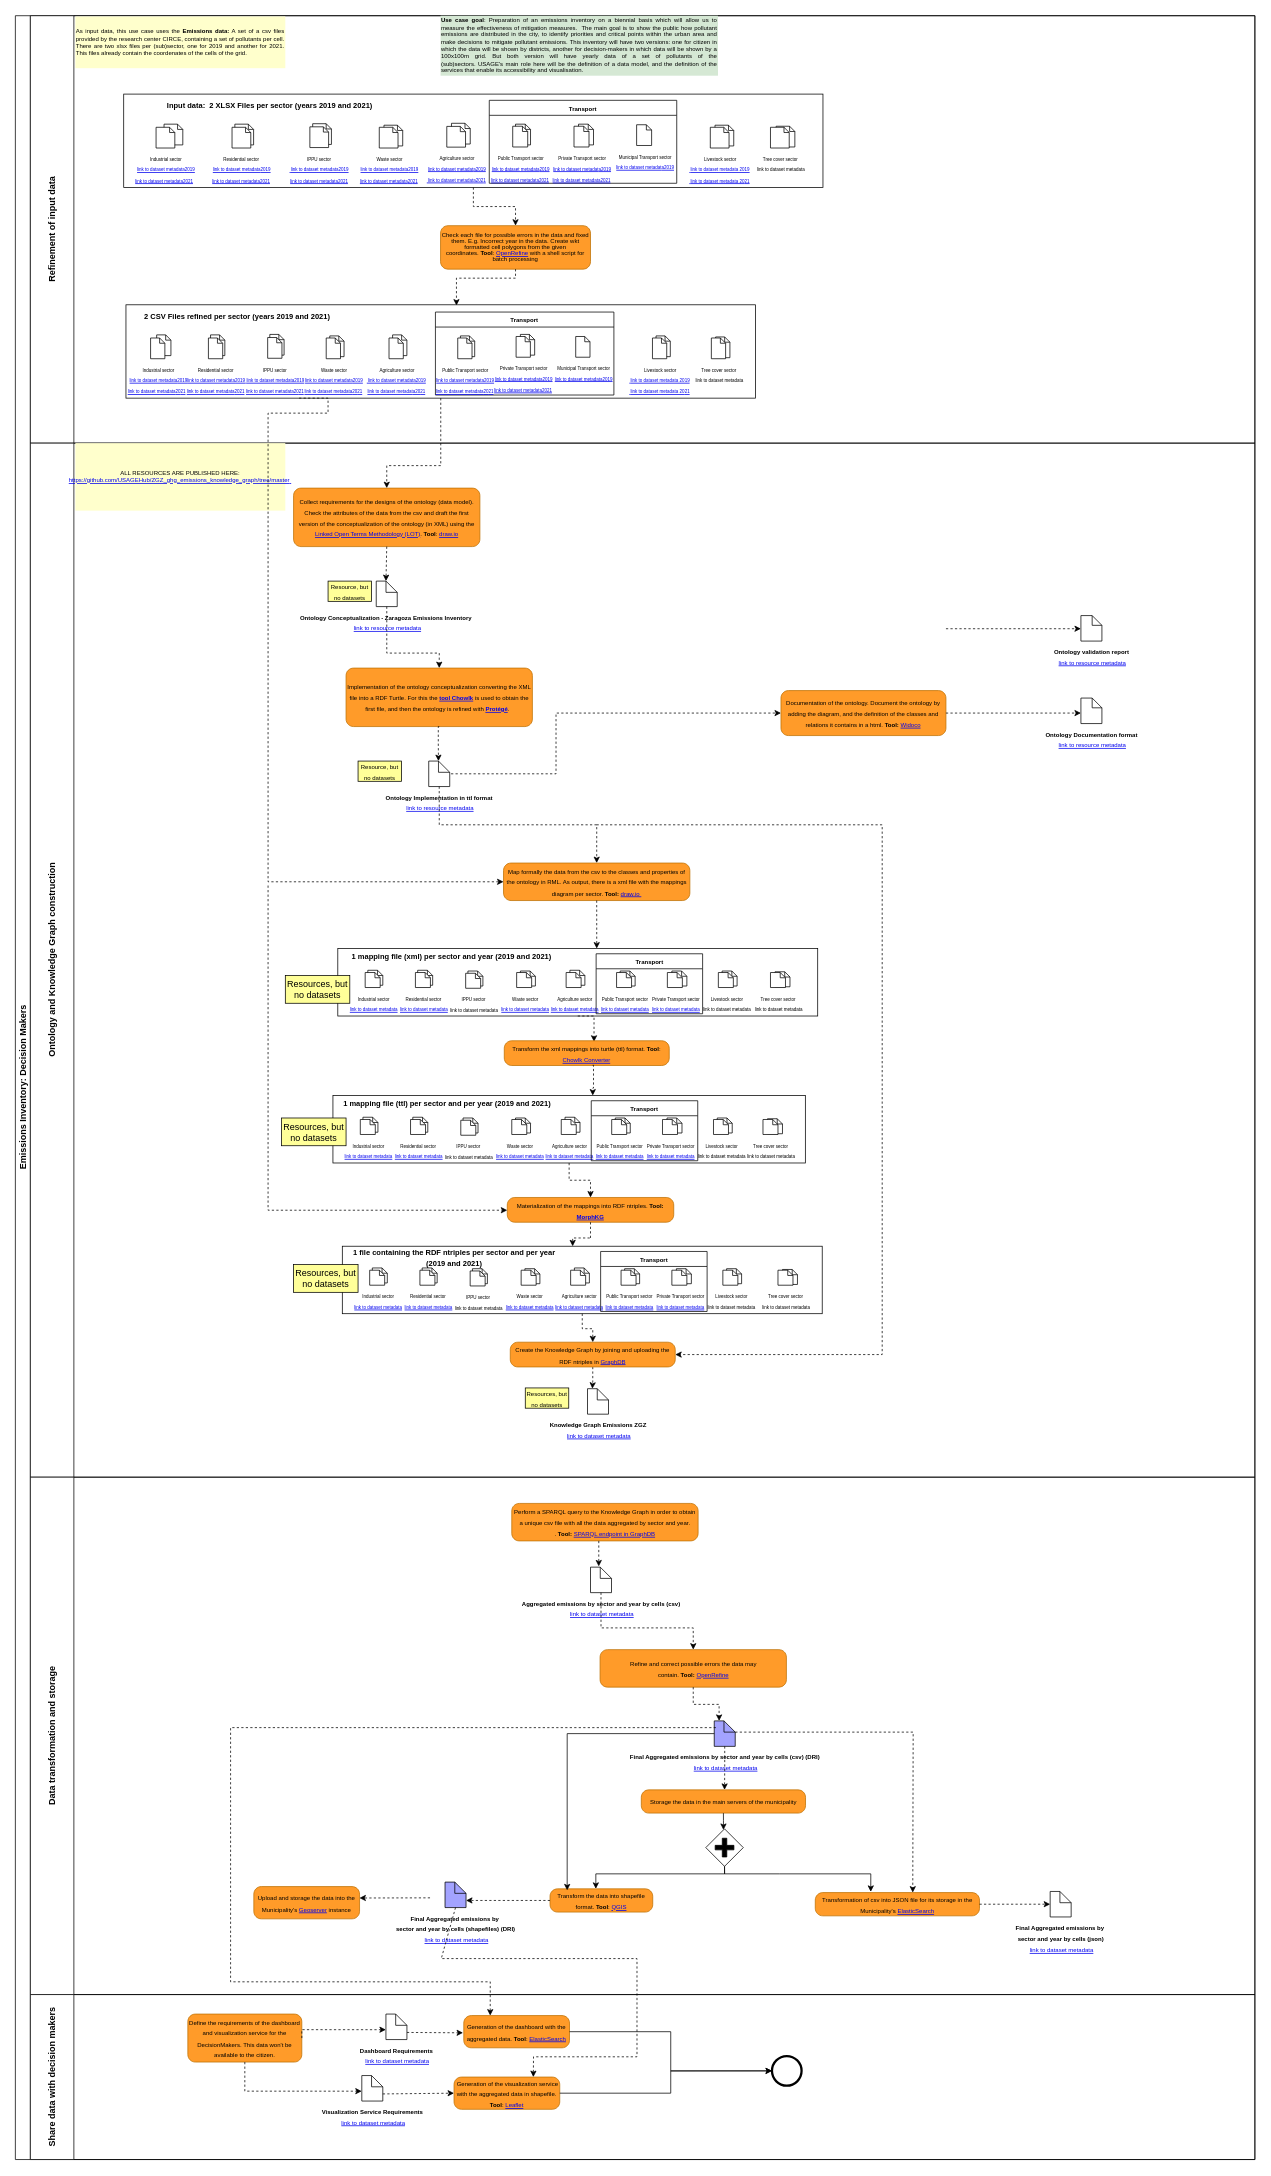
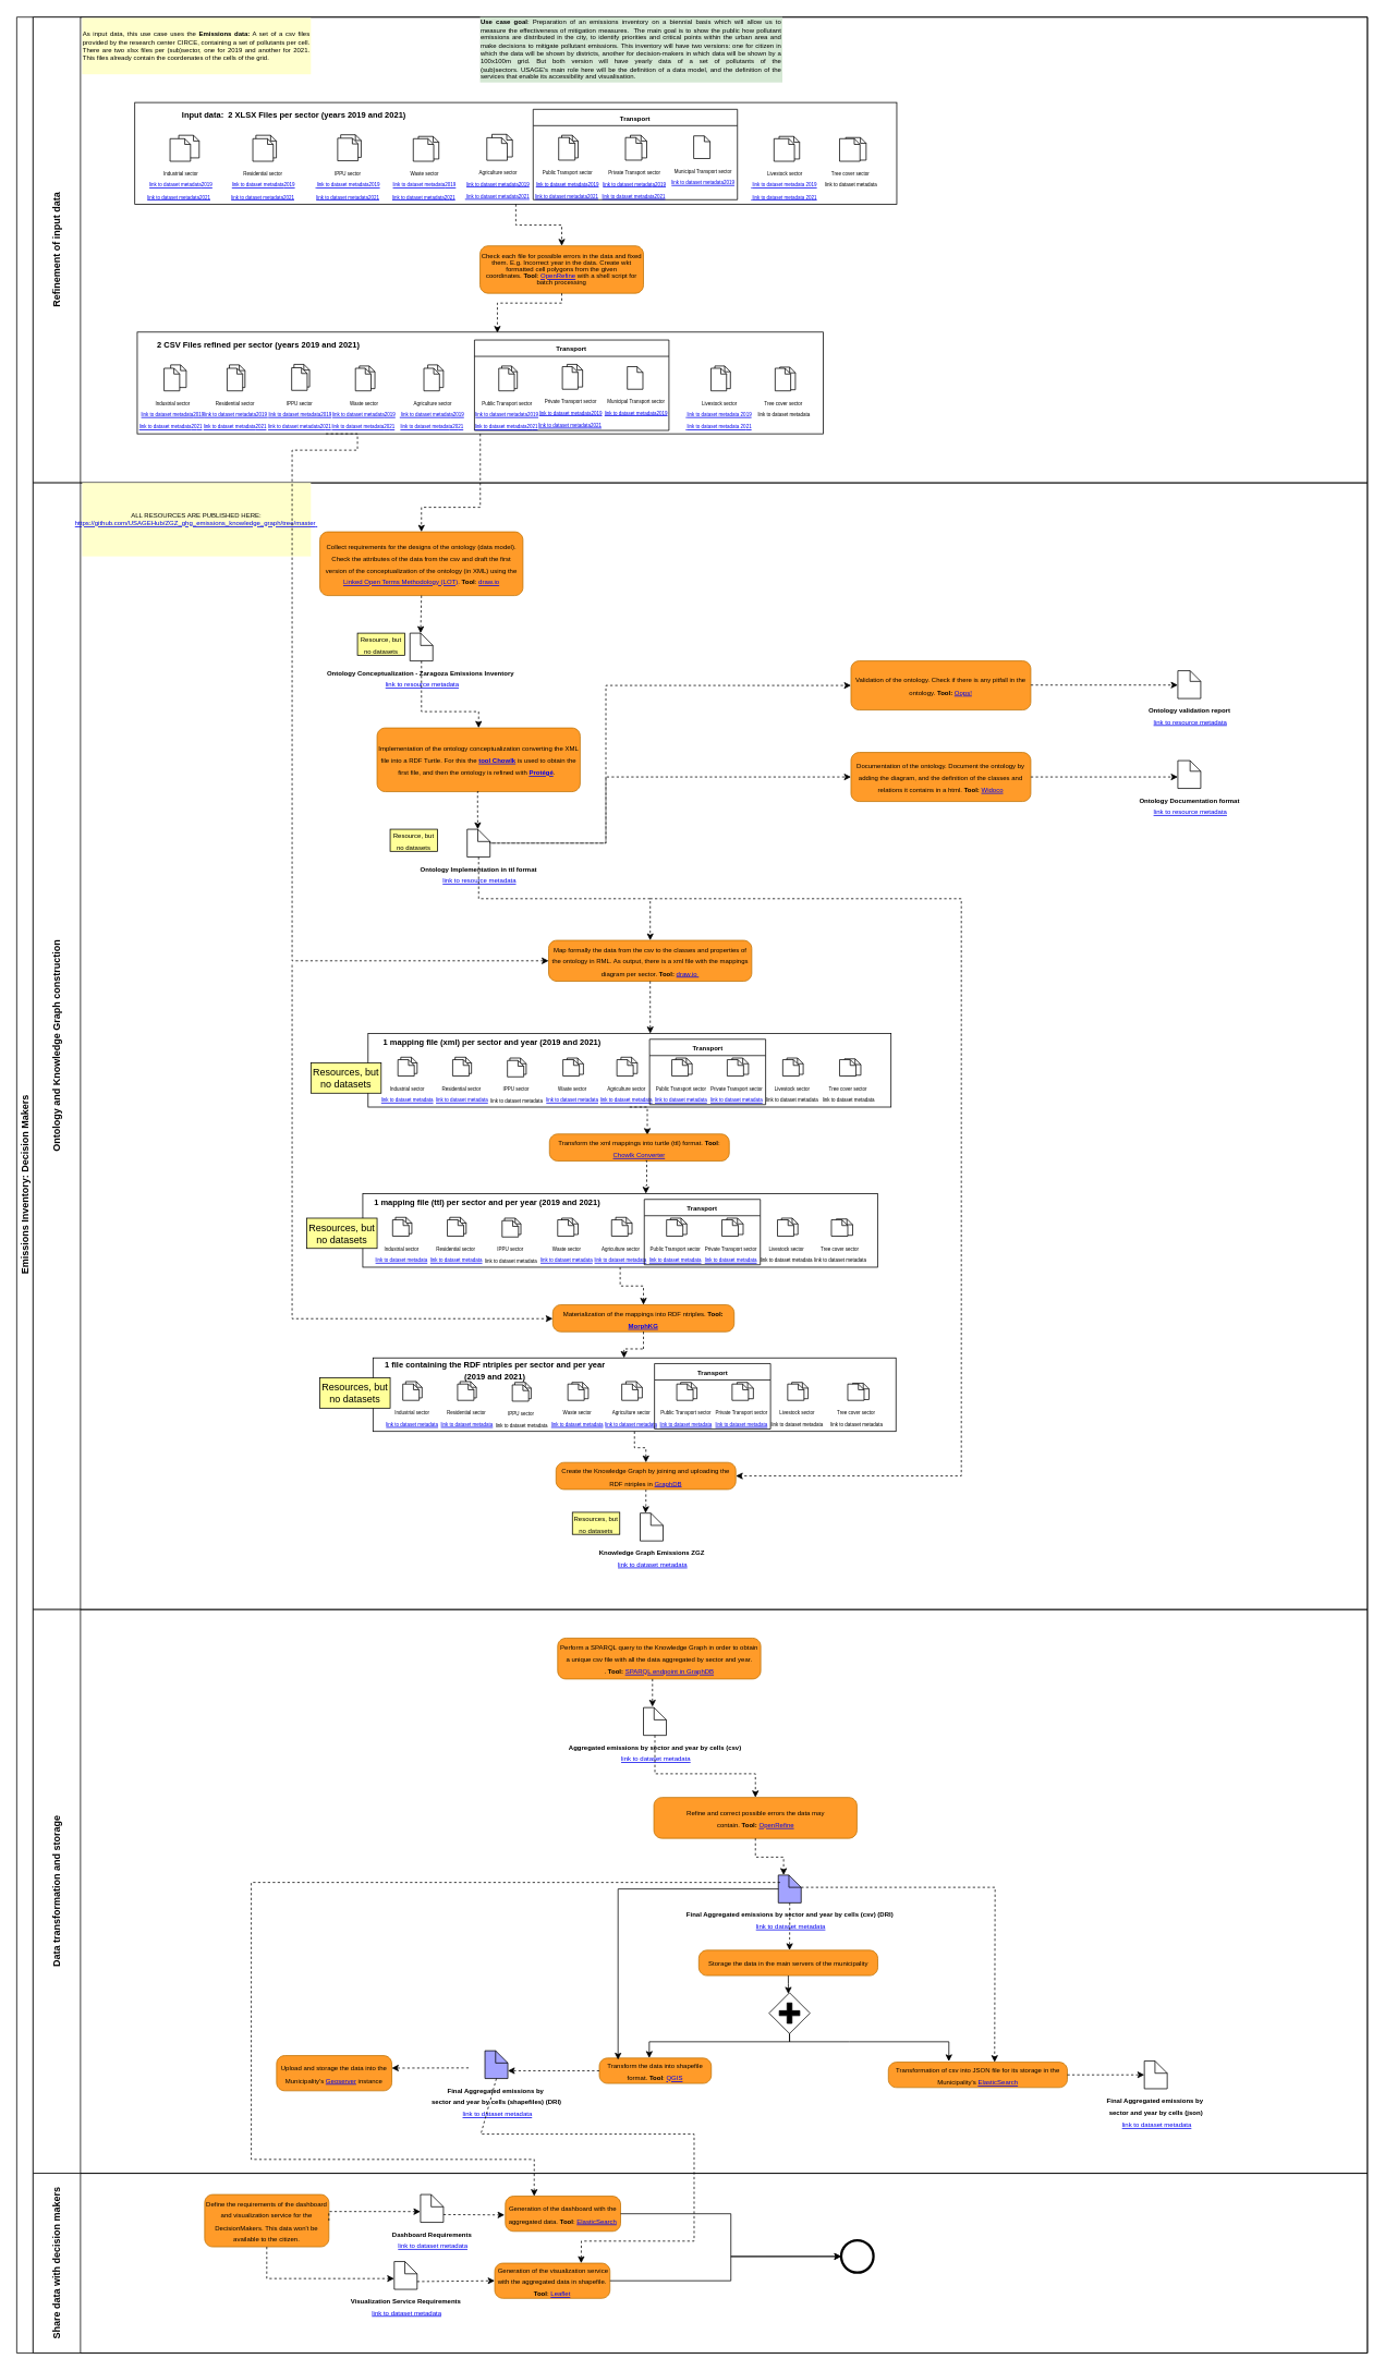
+ <mxCell id="86" style="edgeStyle=orthogonalEdgeStyle;rounded=0;orthogonalLoop=1;jettySize=auto;html=1;dashed=1;exitX=0;exitY=0;exitDx=28;exitDy=15;exitPerimeter=0;entryX=0;entryY=0.5;entryDx=0;entryDy=0;entryPerimeter=0;" edge="1" parent="76" source="82" target="84"><mxGeometry relative="1" as="geometry"><mxPoint x="701" y="430" as="sourcePoint" /><mxPoint x="701" y="522" as="targetPoint" /><Array as="points"><mxPoint x="559" y="441" /><mxPoint x="701" y="441" /><mxPoint x="701" y="248" /></Array></mxGeometry></mxCell>
+ <mxCell id="84" value="&lt;span style=&quot;font-size: 8px;&quot;&gt;Validation of the ontology. Check if there is any pitfall in the ontology. &lt;b&gt;Tool:&lt;/b&gt; &lt;a href=&quot;https://usage.geocat.live/catalogue/srv/eng/catalog.search#/metadata/1a5f6bbf-6278-41eb-a37f-df7e555e9afb&quot;&gt;Oops!&lt;/a&gt;&lt;/span&gt;" style="points=[[0.25,0,0],[0.5,0,0],[0.75,0,0],[1,0.25,0],[1,0.5,0],[1,0.75,0],[0.75,1,0],[0.5,1,0],[0.25,1,0],[0,0.75,0],[0,0.5,0],[0,0.25,0]];shape=mxgraph.bpmn.task;whiteSpace=wrap;rectStyle=rounded;size=10;html=1;container=1;expand=0;collapsible=0;taskMarker=abstract;fillColor=#ff9b29;fontColor=#000000;strokeColor=#BD7000;" vertex="1" parent="76"><mxGeometry x="1001" y="218" width="220" height="60" as="geometry" /></mxCell>
